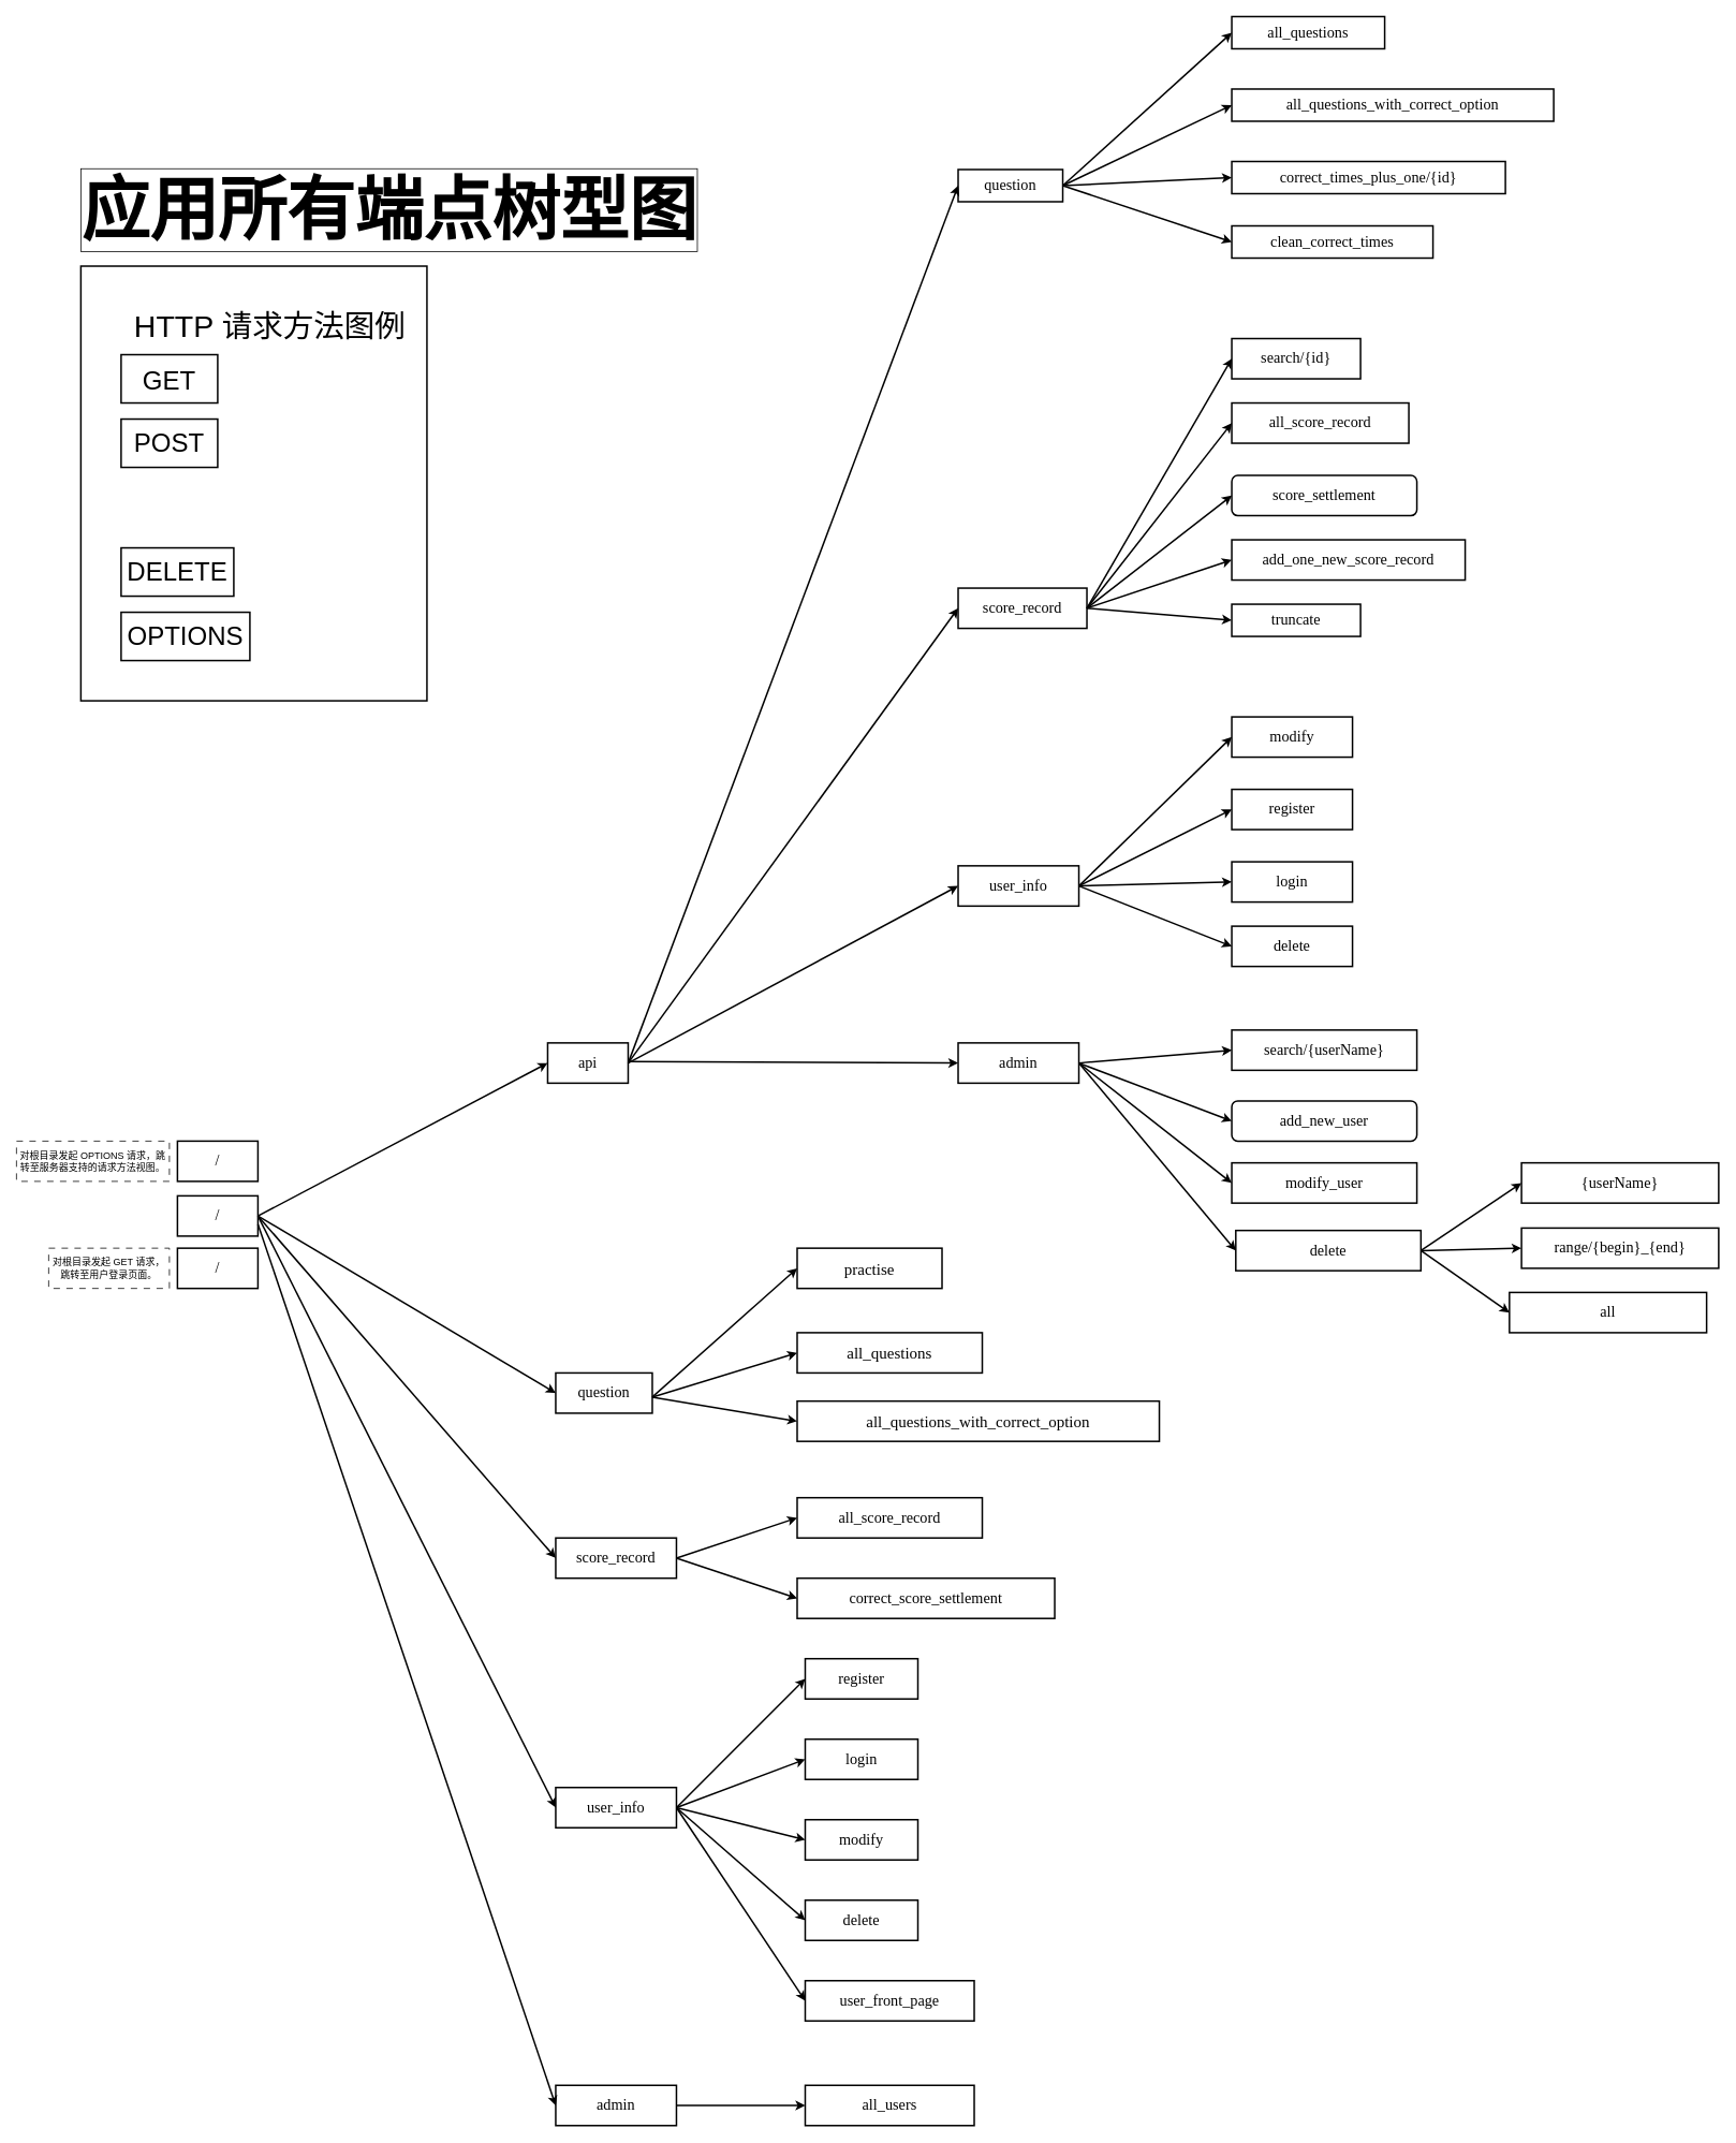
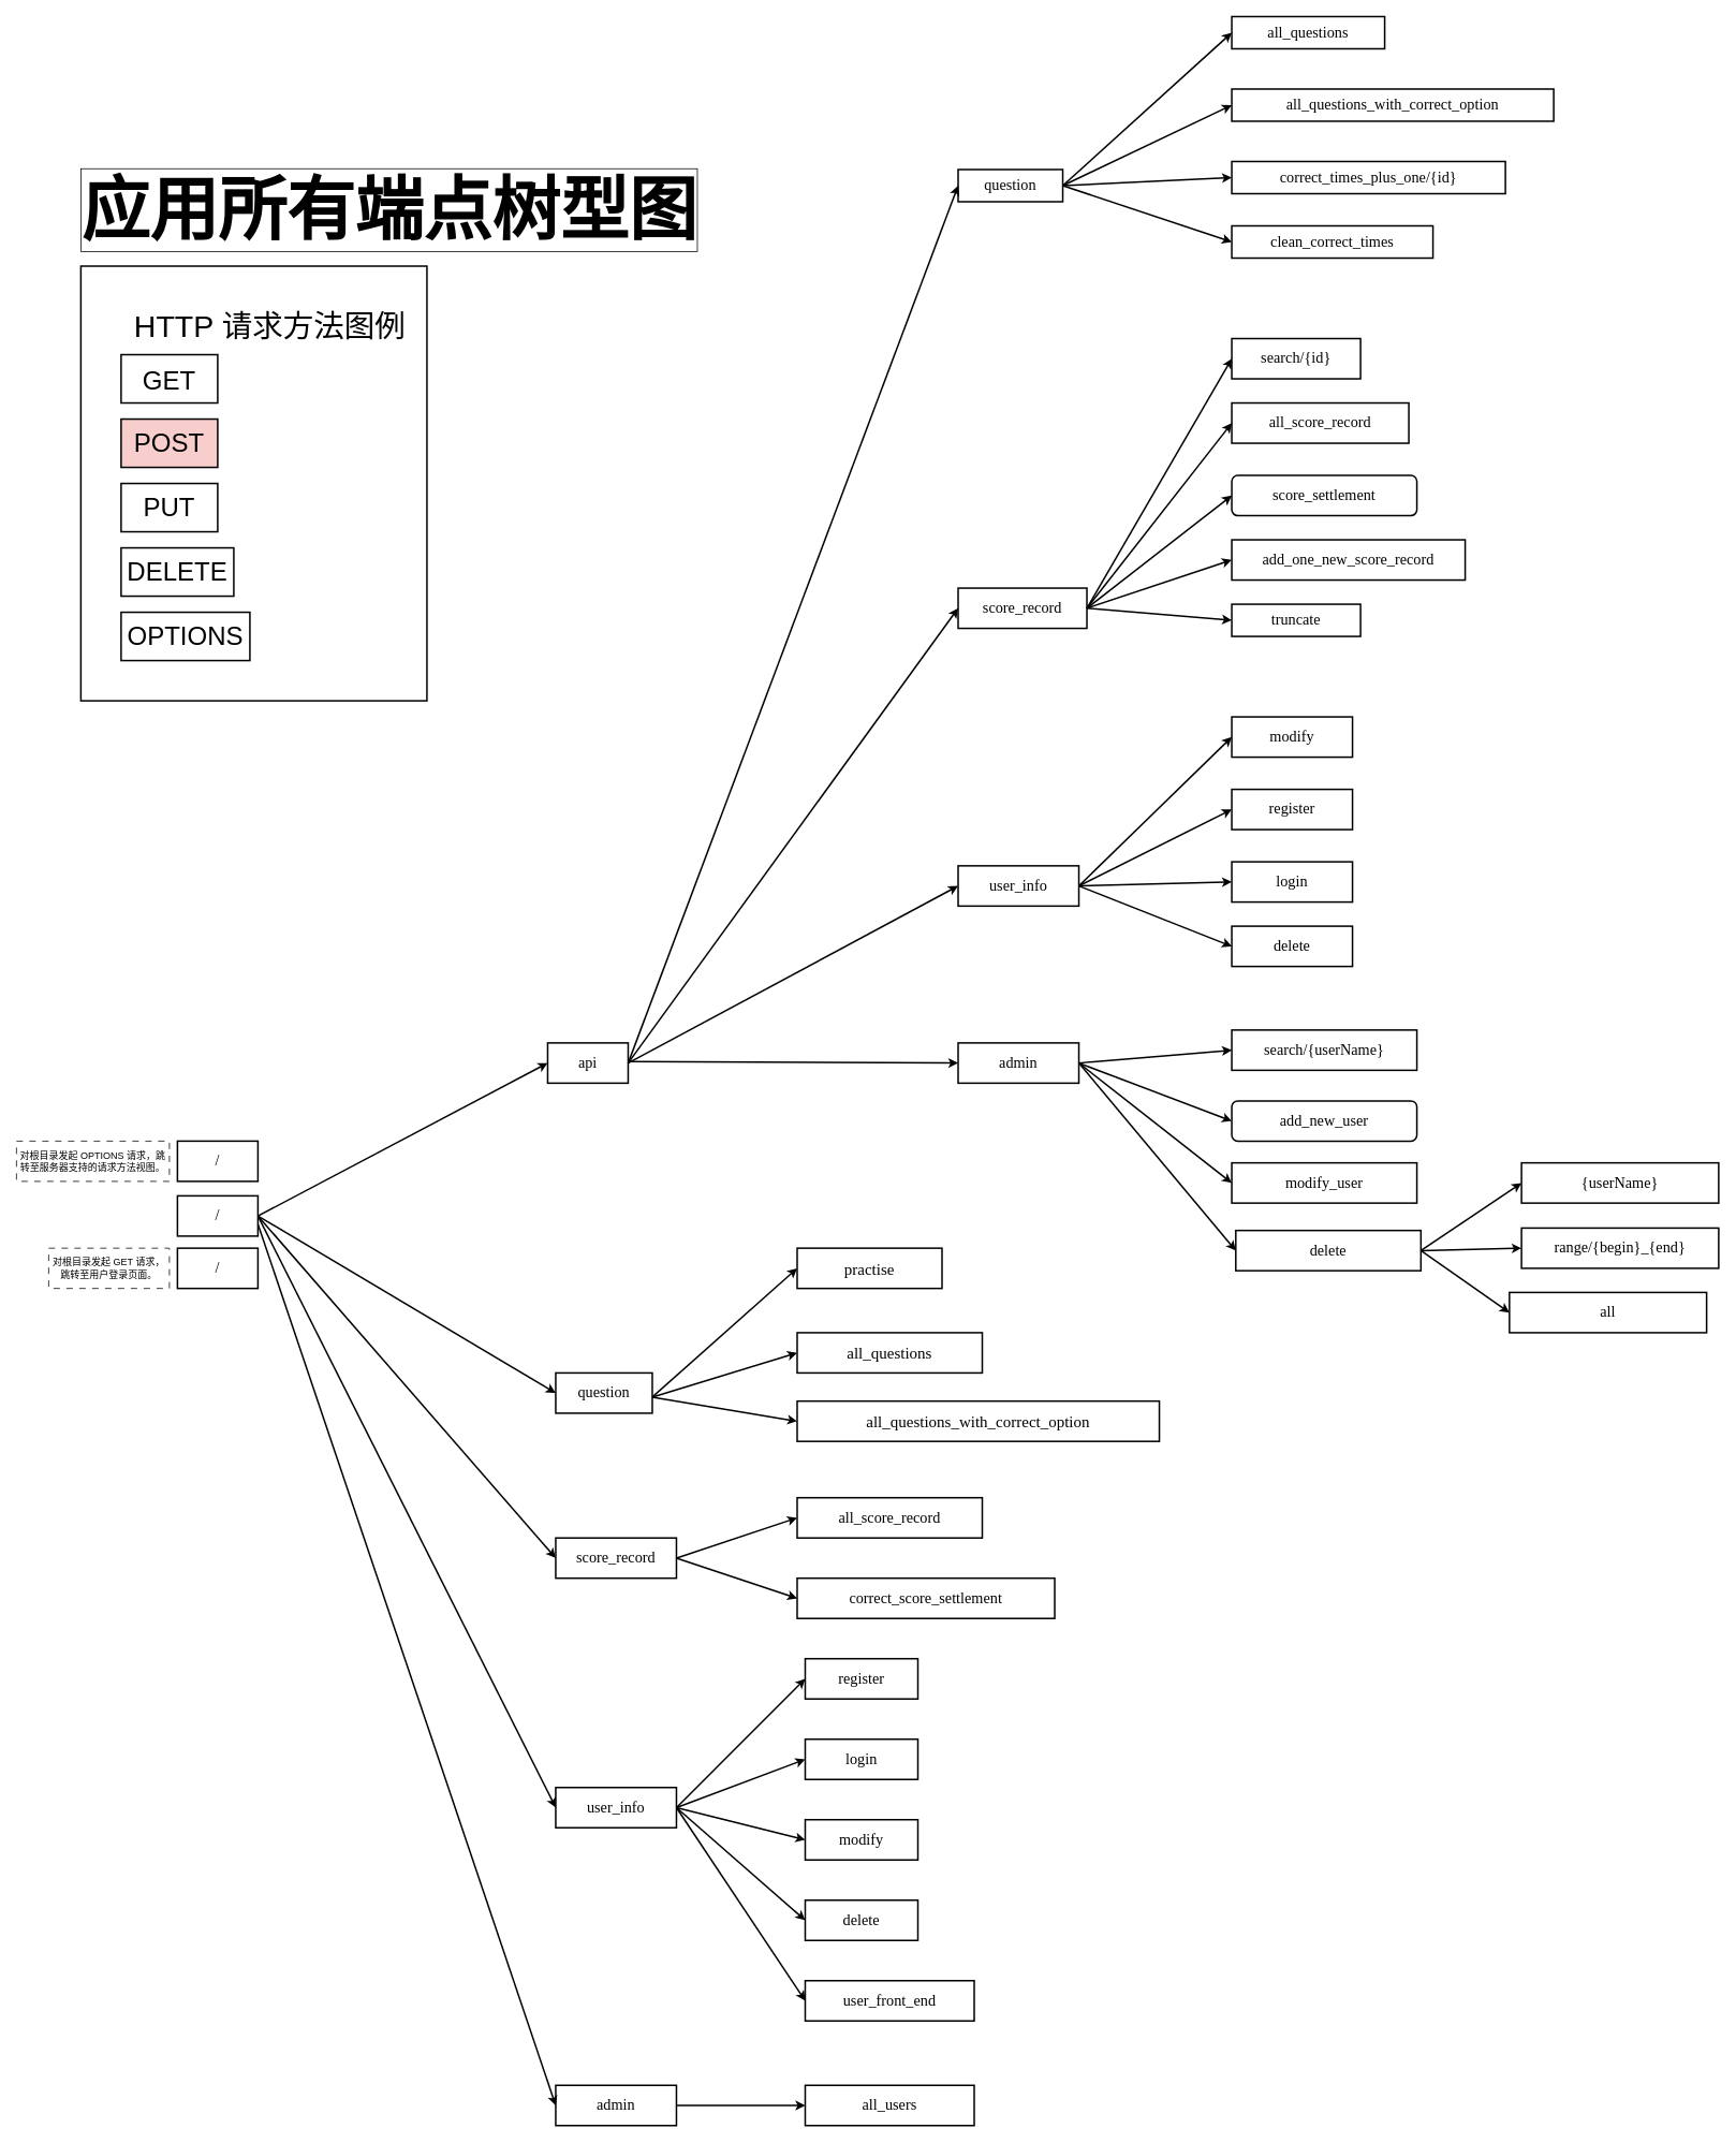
- <mxCell id="79" value="&lt;font style=&quot;font-size: 32px; color: light-dark(rgb(0, 0, 0), rgb(255, 255, 51));&quot;&gt;POST&lt;/font&gt;" style="rounded=0;whiteSpace=wrap;html=1;strokeWidth=2;" parent="1" vertex="1"><mxGeometry x="150" y="520" width="120" height="60" as="geometry" /></mxCell>
+ <mxCell id="79" value="&lt;font style=&quot;font-size: 32px; color: light-dark(rgb(0, 0, 0), rgb(255, 255, 51));&quot;&gt;POST&lt;/font&gt;" style="rounded=0;whiteSpace=wrap;html=1;strokeWidth=2;fillColor=#f8cecc;" parent="1" vertex="1"><mxGeometry x="150" y="520" width="120" height="60" as="geometry" /></mxCell>
+ <mxCell id="80" value="&lt;font style=&quot;font-size: 32px; color: light-dark(rgb(0, 0, 0), rgb(102, 178, 255));&quot;&gt;PUT&lt;/font&gt;" style="rounded=0;whiteSpace=wrap;html=1;strokeWidth=2;" parent="1" vertex="1"><mxGeometry x="150" y="600" width="120" height="60" as="geometry" /></mxCell>
- <mxCell id="30" value="&lt;div style=&quot;&quot;&gt;&lt;div&gt;&lt;font style=&quot;color: light-dark(rgb(0, 0, 0), rgb(0, 204, 102));&quot;&gt;user_front_page&lt;/font&gt;&lt;/div&gt;&lt;/div&gt;" style="rounded=0;whiteSpace=wrap;html=1;fontFamily=Lucida Console;fontSize=19;verticalAlign=middle;textShadow=0;fontColor=light-dark(#000000,#FFFFFF);strokeWidth=2;" parent="1" vertex="1"><mxGeometry x="1000" y="2460" width="210" height="50" as="geometry" /></mxCell>
+ <mxCell id="30" value="&lt;div style=&quot;&quot;&gt;&lt;div&gt;&lt;font style=&quot;color: light-dark(rgb(0, 0, 0), rgb(0, 204, 102));&quot;&gt;user_front_end&lt;/font&gt;&lt;/div&gt;&lt;/div&gt;" style="rounded=0;whiteSpace=wrap;html=1;fontFamily=Lucida Console;fontSize=19;verticalAlign=middle;textShadow=0;fontColor=light-dark(#000000,#FFFFFF);strokeWidth=2;" parent="1" vertex="1"><mxGeometry x="1000" y="2460" width="210" height="50" as="geometry" /></mxCell>
